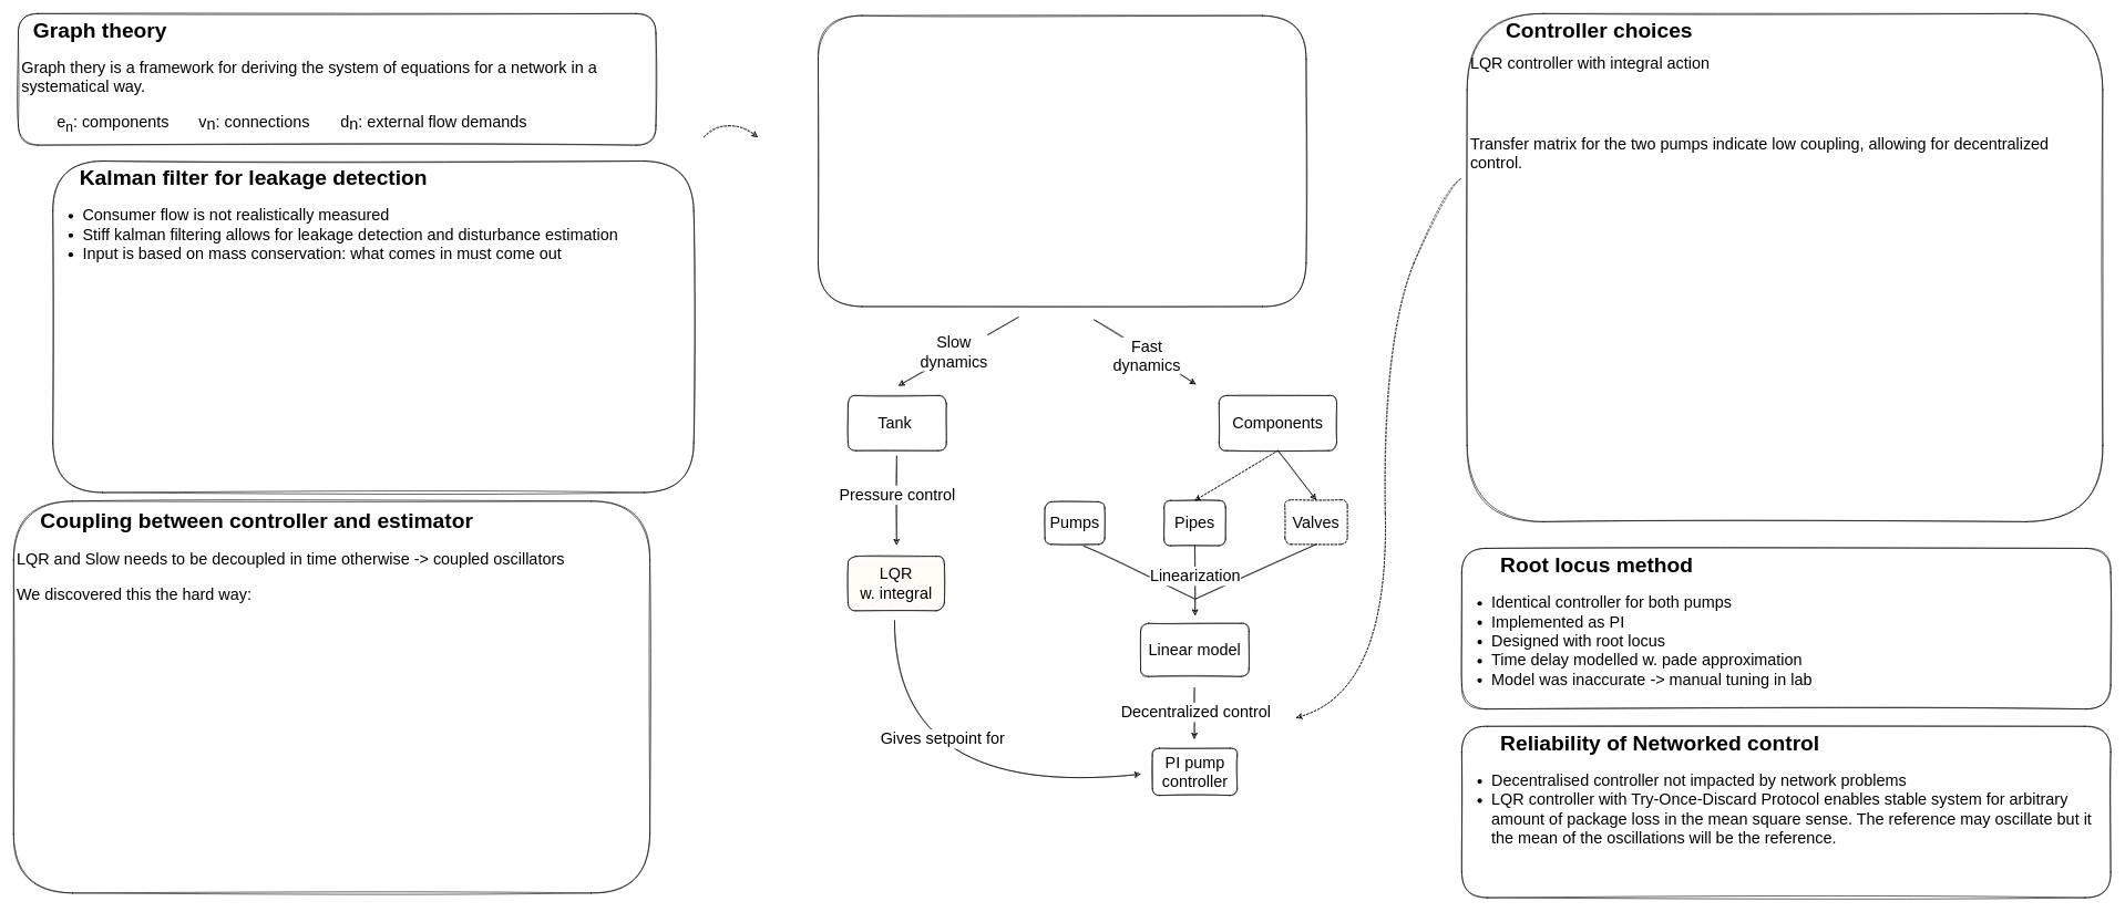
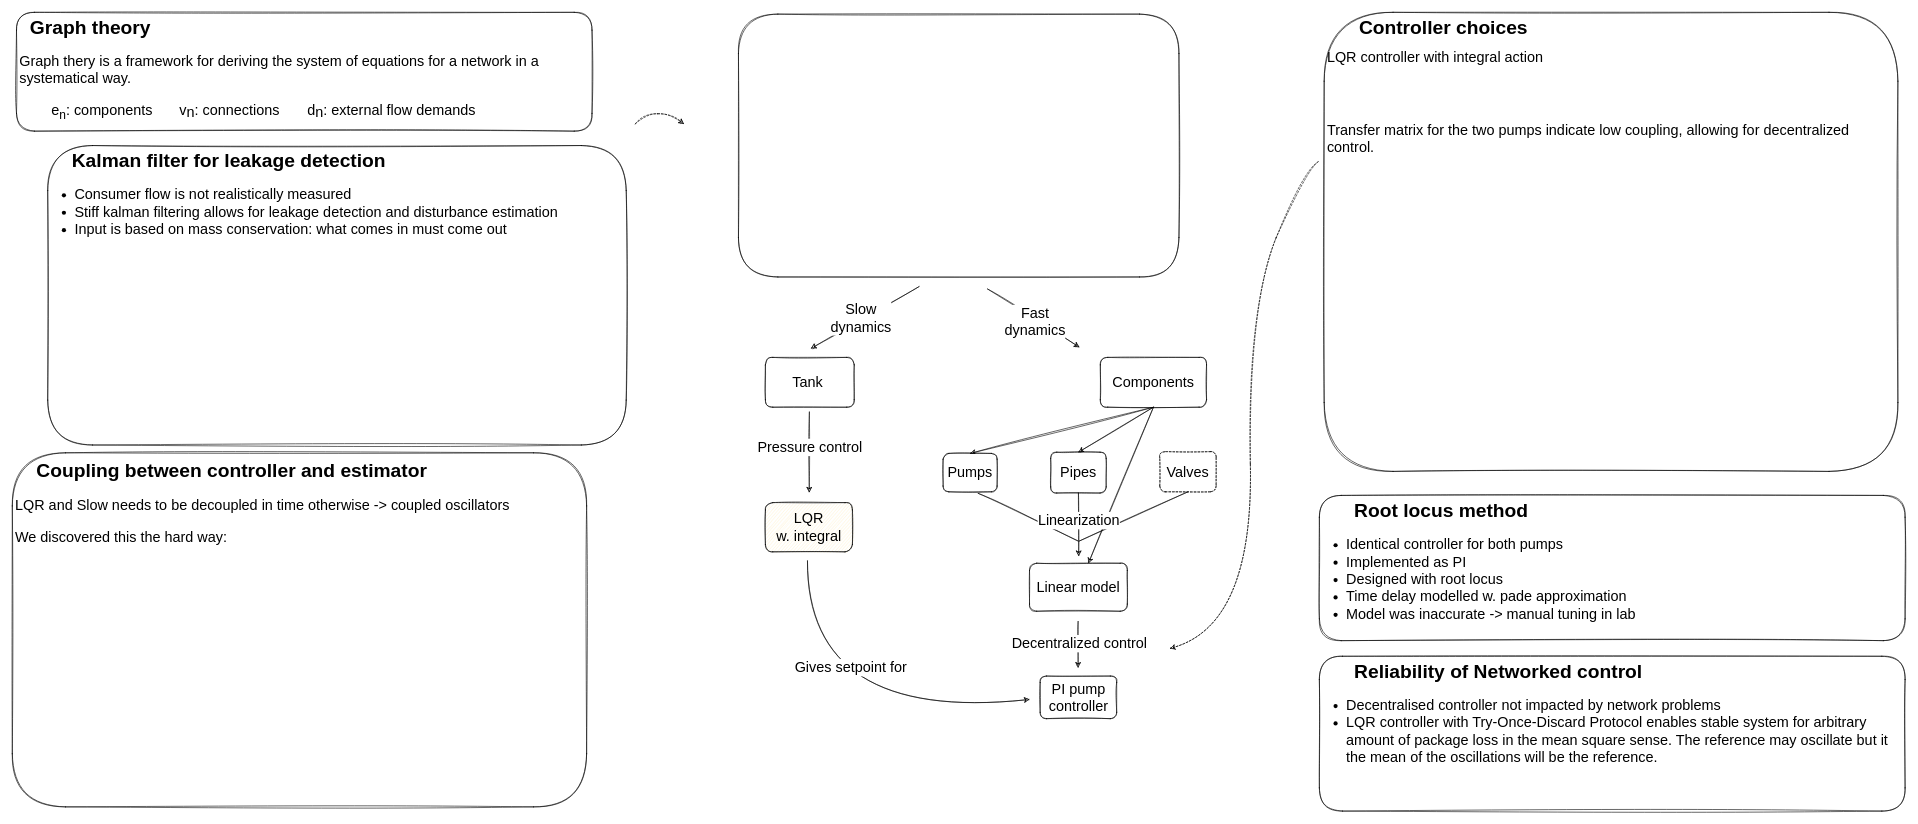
- <mxCell id="17" style="rounded=0;orthogonalLoop=1;jettySize=auto;html=1;exitX=0.5;exitY=1;exitDx=0;exitDy=0;entryX=0.5;entryY=0;entryDx=0;entryDy=0;sketch=1;dashed=1;" parent="1" source="5" target="15" edge="1"><mxGeometry relative="1" as="geometry"><mxPoint x="1638.9" y="1160" as="sourcePoint" /><mxPoint x="1569.9" y="1180" as="targetPoint" /></mxGeometry></mxCell>
+ <mxCell id="17" style="rounded=0;orthogonalLoop=1;jettySize=auto;html=1;exitX=0.5;exitY=1;exitDx=0;exitDy=0;entryX=0.5;entryY=0;entryDx=0;entryDy=0;sketch=1;" parent="1" source="5" target="15" edge="1"><mxGeometry relative="1" as="geometry"><mxPoint x="1638.9" y="1160" as="sourcePoint" /><mxPoint x="1569.9" y="1180" as="targetPoint" /></mxGeometry></mxCell>
- <mxCell id="18" style="rounded=0;orthogonalLoop=1;jettySize=auto;html=1;exitX=0.5;exitY=1;exitDx=0;exitDy=0;entryX=0.5;entryY=0;entryDx=0;entryDy=0;sketch=1;" parent="1" source="5" target="16" edge="1"><mxGeometry relative="1" as="geometry"><mxPoint x="1638.9" y="1160" as="sourcePoint" /><mxPoint x="1639.9" y="1180" as="targetPoint" /></mxGeometry></mxCell>
+ <mxCell id="18" style="rounded=0;orthogonalLoop=1;jettySize=auto;html=1;exitX=0.5;exitY=1;exitDx=0;exitDy=0;sketch=1;" parent="1" source="5" target="19" edge="1"><mxGeometry relative="1" as="geometry"><mxPoint x="1638.9" y="1160" as="sourcePoint" /><mxPoint x="1639.9" y="1180" as="targetPoint" /></mxGeometry></mxCell>
+ <mxCell id="4" style="rounded=0;orthogonalLoop=1;jettySize=auto;html=1;exitX=0.5;exitY=1;exitDx=0;exitDy=0;entryX=0.5;entryY=0;entryDx=0;entryDy=0;sketch=1;" parent="1" source="5" target="14" edge="1"><mxGeometry relative="1" as="geometry" /></mxCell>
